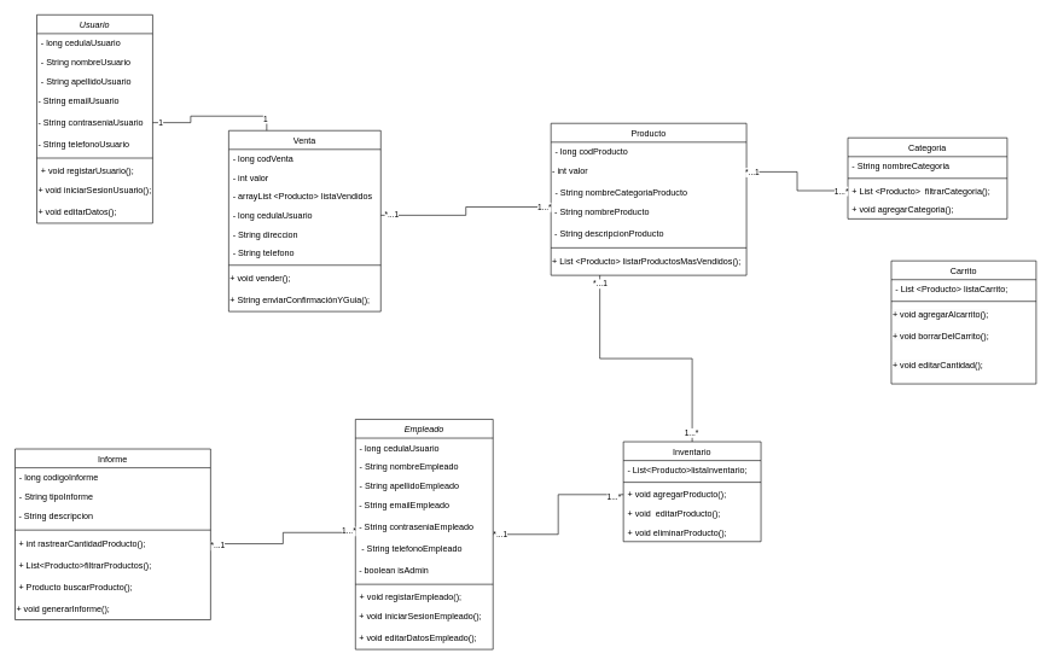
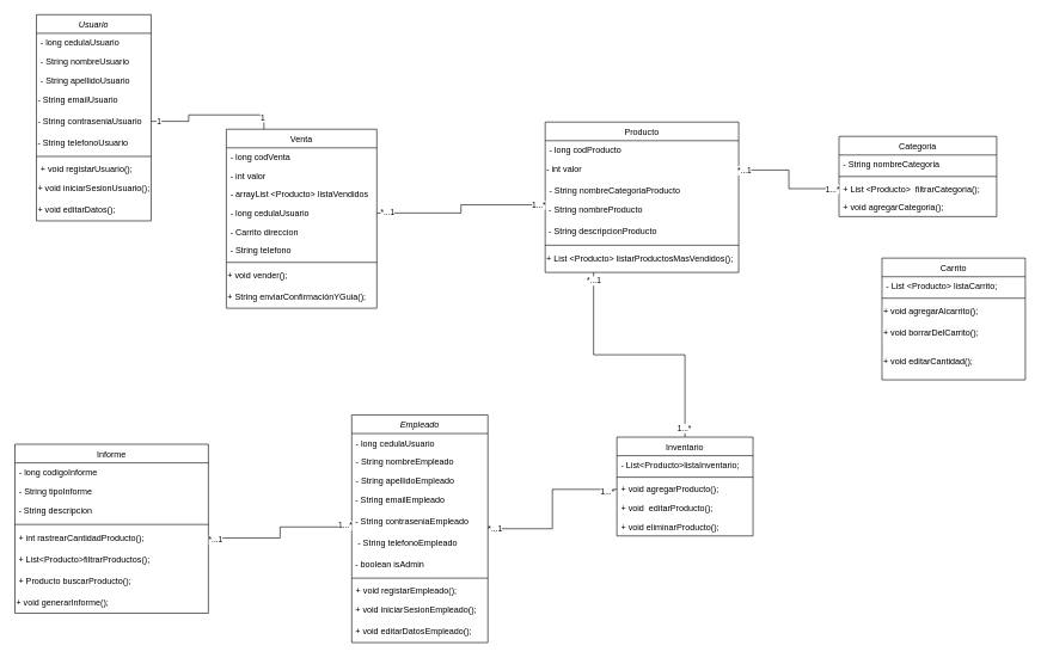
- <mxCell id="26" value="- String direccion " style="text;align=left;verticalAlign=top;spacingLeft=4;spacingRight=4;overflow=hidden;rotatable=0;points=[[0,0.5],[1,0.5]];portConstraint=eastwest;" parent="21" vertex="1"><mxGeometry y="130" width="210" height="26" as="geometry" /></mxCell>
+ <mxCell id="26" value="- Carrito direccion " style="text;align=left;verticalAlign=top;spacingLeft=4;spacingRight=4;overflow=hidden;rotatable=0;points=[[0,0.5],[1,0.5]];portConstraint=eastwest;" parent="21" vertex="1"><mxGeometry y="130" width="210" height="26" as="geometry" /></mxCell>
